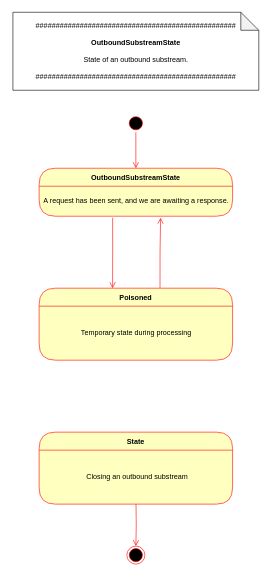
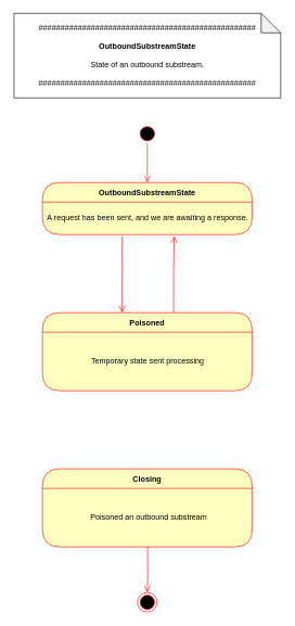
- <mxCell id="8" value="Temporary state during processing" style="text;html=1;strokeColor=none;fillColor=none;align=center;verticalAlign=middle;spacingLeft=4;spacingRight=4;whiteSpace=wrap;overflow=hidden;rotatable=0;fontColor=#000000;" parent="7" vertex="1"><mxGeometry y="30" width="322.5" height="90" as="geometry" /></mxCell>
+ <mxCell id="8" value="Temporary state sent processing" style="text;html=1;strokeColor=none;fillColor=none;align=center;verticalAlign=middle;spacingLeft=4;spacingRight=4;whiteSpace=wrap;overflow=hidden;rotatable=0;fontColor=#000000;" parent="7" vertex="1"><mxGeometry y="30" width="322.5" height="90" as="geometry" /></mxCell>
- <mxCell id="9" value="State" style="swimlane;fontStyle=1;align=center;verticalAlign=middle;childLayout=stackLayout;horizontal=1;startSize=30;horizontalStack=0;resizeParent=0;resizeLast=1;container=0;fontColor=#000000;collapsible=0;rounded=1;arcSize=30;strokeColor=#ff0000;fillColor=#ffffc0;swimlaneFillColor=#ffffc0;dropTarget=0;" parent="1" vertex="1"><mxGeometry x="64.5" y="720" width="322.5" height="120" as="geometry" /></mxCell>
+ <mxCell id="9" value="Closing" style="swimlane;fontStyle=1;align=center;verticalAlign=middle;childLayout=stackLayout;horizontal=1;startSize=30;horizontalStack=0;resizeParent=0;resizeLast=1;container=0;fontColor=#000000;collapsible=0;rounded=1;arcSize=30;strokeColor=#ff0000;fillColor=#ffffc0;swimlaneFillColor=#ffffc0;dropTarget=0;" parent="1" vertex="1"><mxGeometry x="64.5" y="720" width="322.5" height="120" as="geometry" /></mxCell>
- <mxCell id="10" value="&amp;nbsp;Closing an outbound substream" style="text;html=1;strokeColor=none;fillColor=none;align=center;verticalAlign=middle;spacingLeft=4;spacingRight=4;whiteSpace=wrap;overflow=hidden;rotatable=0;fontColor=#000000;" parent="9" vertex="1"><mxGeometry y="30" width="322.5" height="90" as="geometry" /></mxCell>
+ <mxCell id="10" value="&amp;nbsp;Poisoned an outbound substream" style="text;html=1;strokeColor=none;fillColor=none;align=center;verticalAlign=middle;spacingLeft=4;spacingRight=4;whiteSpace=wrap;overflow=hidden;rotatable=0;fontColor=#000000;" parent="9" vertex="1"><mxGeometry y="30" width="322.5" height="90" as="geometry" /></mxCell>
